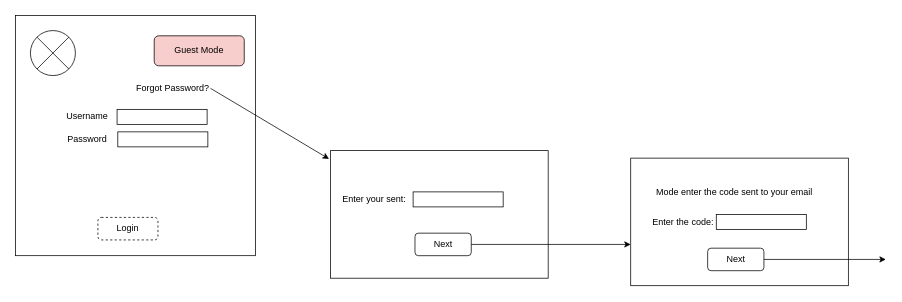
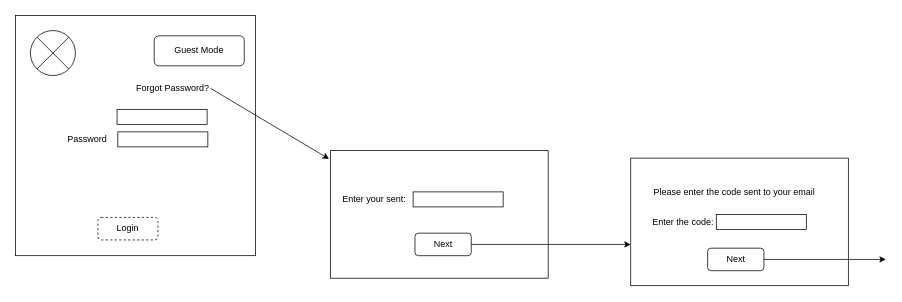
- <mxCell id="12" value="Guest Mode" style="rounded=1;whiteSpace=wrap;html=1;fillColor=#f8cecc;" vertex="1" parent="1"><mxGeometry x="205" y="47" width="120" height="40" as="geometry" /></mxCell>
+ <mxCell id="12" value="Guest Mode" style="rounded=1;whiteSpace=wrap;html=1;" vertex="1" parent="1"><mxGeometry x="205" y="47" width="120" height="40" as="geometry" /></mxCell>
- <mxCell id="3" value="Username" style="text;html=1;strokeColor=none;fillColor=none;align=center;verticalAlign=middle;whiteSpace=wrap;rounded=0;" vertex="1" parent="1"><mxGeometry x="85.5" y="140" width="60" height="30" as="geometry" /></mxCell>
- <mxCell id="24" value="Mode enter the code sent to your email&amp;nbsp;" style="text;html=1;strokeColor=none;fillColor=none;align=center;verticalAlign=middle;whiteSpace=wrap;rounded=0;" vertex="1" parent="1"><mxGeometry x="860" y="240" width="240" height="30" as="geometry" /></mxCell>
+ <mxCell id="24" value="Please enter the code sent to your email&amp;nbsp;" style="text;html=1;strokeColor=none;fillColor=none;align=center;verticalAlign=middle;whiteSpace=wrap;rounded=0;" vertex="1" parent="1"><mxGeometry x="860" y="240" width="240" height="30" as="geometry" /></mxCell>
